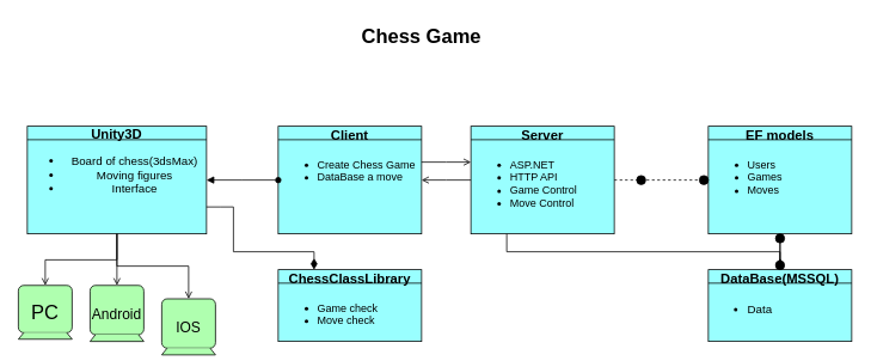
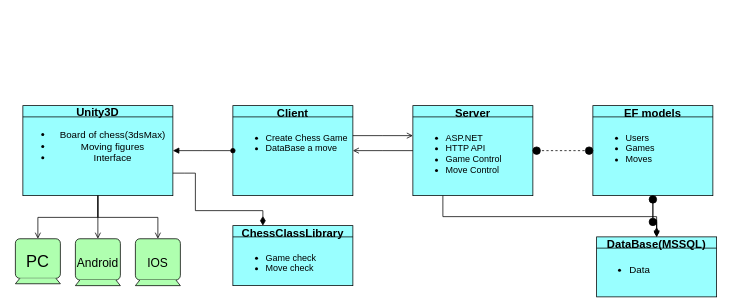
- <mxCell id="10" value="Chess Game" style="text;html=1;strokeColor=none;fillColor=none;align=center;verticalAlign=middle;whiteSpace=wrap;rounded=0;fontStyle=1;fontSize=22;" vertex="1" parent="1"><mxGeometry x="310" y="20" width="320" height="40" as="geometry" /></mxCell>
- <mxCell id="7" value="&lt;table cellpadding=&quot;0&quot; cellspacing=&quot;0&quot; style=&quot;font-size: 1em ; width: 100% ; height: 100%&quot;&gt;&lt;tbody&gt;&lt;tr style=&quot;height: 20px&quot;&gt;&lt;td align=&quot;center&quot; style=&quot;font-size: 15px&quot;&gt;&lt;b&gt;Server&lt;/b&gt;&lt;/td&gt;&lt;/tr&gt;&lt;tr&gt;&lt;td align=&quot;left&quot; valign=&quot;top&quot; style=&quot;padding: 4px&quot;&gt;&lt;ul&gt;&lt;li&gt;ASP.NET&lt;/li&gt;&lt;li&gt;HTTP API&lt;/li&gt;&lt;li&gt;Game Control&lt;/li&gt;&lt;li&gt;Move Control&lt;/li&gt;&lt;/ul&gt;&lt;/td&gt;&lt;/tr&gt;&lt;/tbody&gt;&lt;/table&gt;" style="html=1;outlineConnect=0;whiteSpace=wrap;fillColor=#99ffff;shape=mxgraph.archimate3.businessObject;overflow=fill" vertex="1" parent="1"><mxGeometry x="525" y="140" width="160" height="120" as="geometry" /></mxCell>
+ <mxCell id="7" value="&lt;table cellpadding=&quot;0&quot; cellspacing=&quot;0&quot; style=&quot;font-size: 1em ; width: 100% ; height: 100%&quot;&gt;&lt;tbody&gt;&lt;tr style=&quot;height: 20px&quot;&gt;&lt;td align=&quot;center&quot; style=&quot;font-size: 15px&quot;&gt;&lt;b&gt;Server&lt;/b&gt;&lt;/td&gt;&lt;/tr&gt;&lt;tr&gt;&lt;td align=&quot;left&quot; valign=&quot;top&quot; style=&quot;padding: 4px&quot;&gt;&lt;ul&gt;&lt;li&gt;ASP.NET&lt;/li&gt;&lt;li&gt;HTTP API&lt;/li&gt;&lt;li&gt;Game Control&lt;/li&gt;&lt;li&gt;Move Control&lt;/li&gt;&lt;/ul&gt;&lt;/td&gt;&lt;/tr&gt;&lt;/tbody&gt;&lt;/table&gt;" style="html=1;outlineConnect=0;whiteSpace=wrap;fillColor=#99ffff;shape=mxgraph.archimate3.businessObject;overflow=fill" vertex="1" parent="1"><mxGeometry x="550" y="140" width="160" height="120" as="geometry" /></mxCell>
- <mxCell id="12" value="&lt;table cellpadding=&quot;0&quot; cellspacing=&quot;0&quot; style=&quot;width: 100% ; height: 100% ; font-size: 15px&quot;&gt;&lt;tbody&gt;&lt;tr style=&quot;height: 20px&quot;&gt;&lt;td align=&quot;center&quot;&gt;&lt;b&gt;&lt;font style=&quot;font-size: 15px&quot;&gt;DataBase(MSSQL)&lt;/font&gt;&lt;/b&gt;&lt;/td&gt;&lt;/tr&gt;&lt;tr&gt;&lt;td align=&quot;left&quot; valign=&quot;top&quot; style=&quot;padding: 4px ; font-size: 13px&quot;&gt;&lt;ul&gt;&lt;li&gt;Data&lt;/li&gt;&lt;/ul&gt;&lt;/td&gt;&lt;/tr&gt;&lt;/tbody&gt;&lt;/table&gt;" style="html=1;outlineConnect=0;whiteSpace=wrap;fillColor=#99ffff;shape=mxgraph.archimate3.businessObject;overflow=fill;fontSize=21;" vertex="1" parent="1"><mxGeometry x="790" y="300" width="160" height="80" as="geometry" /></mxCell>
+ <mxCell id="12" value="&lt;table cellpadding=&quot;0&quot; cellspacing=&quot;0&quot; style=&quot;width: 100% ; height: 100% ; font-size: 15px&quot;&gt;&lt;tbody&gt;&lt;tr style=&quot;height: 20px&quot;&gt;&lt;td align=&quot;center&quot;&gt;&lt;b&gt;&lt;font style=&quot;font-size: 15px&quot;&gt;DataBase(MSSQL)&lt;/font&gt;&lt;/b&gt;&lt;/td&gt;&lt;/tr&gt;&lt;tr&gt;&lt;td align=&quot;left&quot; valign=&quot;top&quot; style=&quot;padding: 4px ; font-size: 13px&quot;&gt;&lt;ul&gt;&lt;li&gt;Data&lt;/li&gt;&lt;/ul&gt;&lt;/td&gt;&lt;/tr&gt;&lt;/tbody&gt;&lt;/table&gt;" style="html=1;outlineConnect=0;whiteSpace=wrap;fillColor=#99ffff;shape=mxgraph.archimate3.businessObject;overflow=fill;fontSize=21;" vertex="1" parent="1"><mxGeometry x="795" y="315" width="160" height="80" as="geometry" /></mxCell>
- <mxCell id="15" value="IOS" style="html=1;outlineConnect=0;whiteSpace=wrap;fillColor=#AFFFAF;shape=mxgraph.archimate3.device;fontSize=16;" vertex="1" parent="1"><mxGeometry x="180" y="332.5" width="60" height="62.5" as="geometry" /></mxCell>
+ <mxCell id="15" value="IOS" style="html=1;outlineConnect=0;whiteSpace=wrap;fillColor=#AFFFAF;shape=mxgraph.archimate3.device;fontSize=16;" vertex="1" parent="1"><mxGeometry x="180" y="317.5" width="60" height="62.5" as="geometry" /></mxCell>
